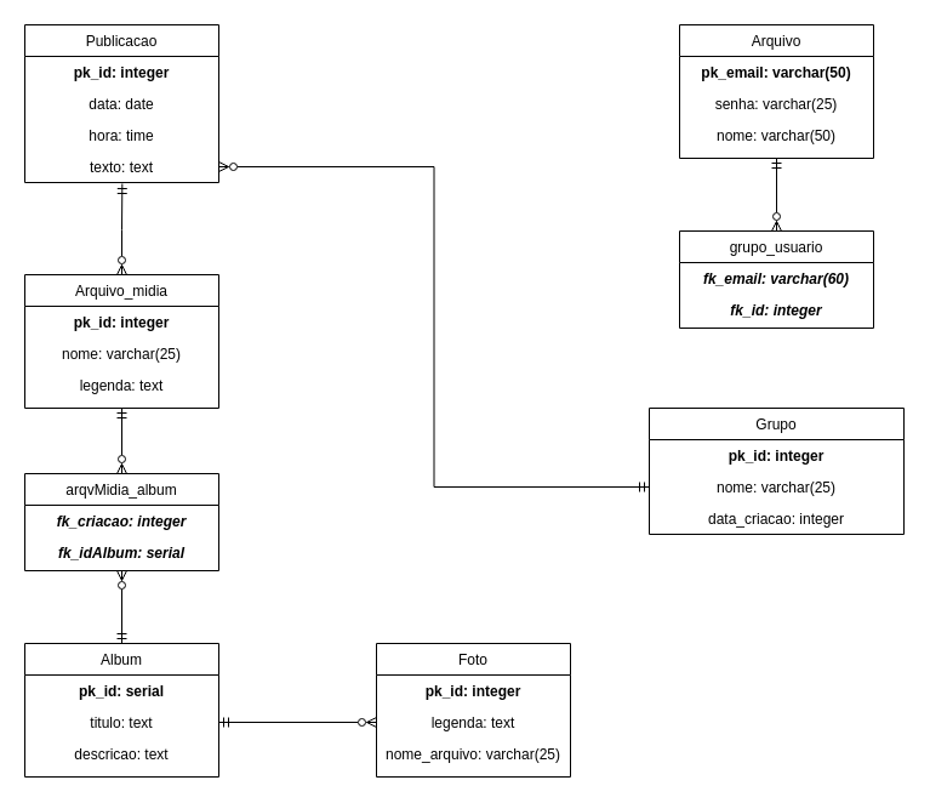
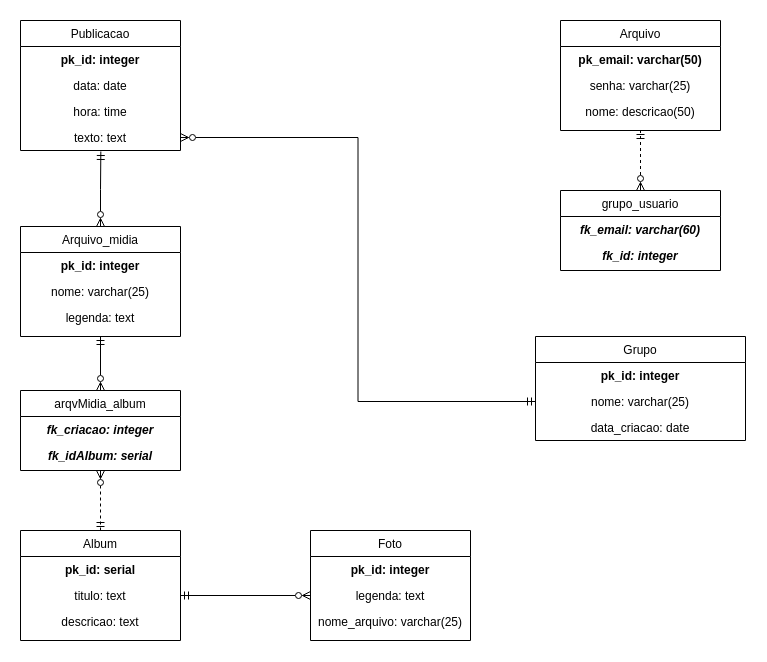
- <mxCell id="6" value="nome: varchar(50)" style="text;align=center;verticalAlign=top;spacingLeft=4;spacingRight=4;overflow=hidden;rotatable=0;points=[[0,0.5],[1,0.5]];portConstraint=eastwest;" parent="3" vertex="1"><mxGeometry y="78" width="160" height="26" as="geometry" /></mxCell>
+ <mxCell id="6" value="nome: descricao(50)" style="text;align=center;verticalAlign=top;spacingLeft=4;spacingRight=4;overflow=hidden;rotatable=0;points=[[0,0.5],[1,0.5]];portConstraint=eastwest;" parent="3" vertex="1"><mxGeometry y="78" width="160" height="26" as="geometry" /></mxCell>
- <mxCell id="2" style="edgeStyle=orthogonalEdgeStyle;rounded=0;orthogonalLoop=1;jettySize=auto;html=1;exitX=0.5;exitY=0;exitDx=0;exitDy=0;entryX=0.5;entryY=1;entryDx=0;entryDy=0;startArrow=ERzeroToMany;startFill=0;endArrow=ERmandOne;endFill=0;" parent="1" source="30" target="3" edge="1"><mxGeometry relative="1" as="geometry" /></mxCell>
+ <mxCell id="2" style="edgeStyle=orthogonalEdgeStyle;rounded=0;orthogonalLoop=1;jettySize=auto;html=1;exitX=0.5;exitY=0;exitDx=0;exitDy=0;entryX=0.5;entryY=1;entryDx=0;entryDy=0;startArrow=ERzeroToMany;startFill=0;endArrow=ERmandOne;endFill=0;dashed=1;" parent="1" source="30" target="3" edge="1"><mxGeometry relative="1" as="geometry" /></mxCell>
- <mxCell id="28" value="data_criacao: integer" style="text;align=center;verticalAlign=top;spacingLeft=4;spacingRight=4;overflow=hidden;rotatable=0;points=[[0,0.5],[1,0.5]];portConstraint=eastwest;rounded=0;shadow=0;html=0;" parent="25" vertex="1"><mxGeometry y="78" width="210" height="26" as="geometry" /></mxCell>
+ <mxCell id="28" value="data_criacao: date" style="text;align=center;verticalAlign=top;spacingLeft=4;spacingRight=4;overflow=hidden;rotatable=0;points=[[0,0.5],[1,0.5]];portConstraint=eastwest;rounded=0;shadow=0;html=0;" parent="25" vertex="1"><mxGeometry y="78" width="210" height="26" as="geometry" /></mxCell>
- <mxCell id="33" style="edgeStyle=orthogonalEdgeStyle;rounded=0;orthogonalLoop=1;jettySize=auto;html=1;exitX=0.5;exitY=0;exitDx=0;exitDy=0;entryX=0.5;entryY=1;entryDx=0;entryDy=0;endArrow=ERzeroToMany;endFill=0;startArrow=ERmandOne;startFill=0;" parent="1" source="7" target="34" edge="1"><mxGeometry relative="1" as="geometry" /></mxCell>
+ <mxCell id="33" style="edgeStyle=orthogonalEdgeStyle;rounded=0;orthogonalLoop=1;jettySize=auto;html=1;exitX=0.5;exitY=0;exitDx=0;exitDy=0;entryX=0.5;entryY=1;entryDx=0;entryDy=0;endArrow=ERzeroToMany;endFill=0;startArrow=ERmandOne;startFill=0;dashed=1;" parent="1" source="7" target="34" edge="1"><mxGeometry relative="1" as="geometry" /></mxCell>
